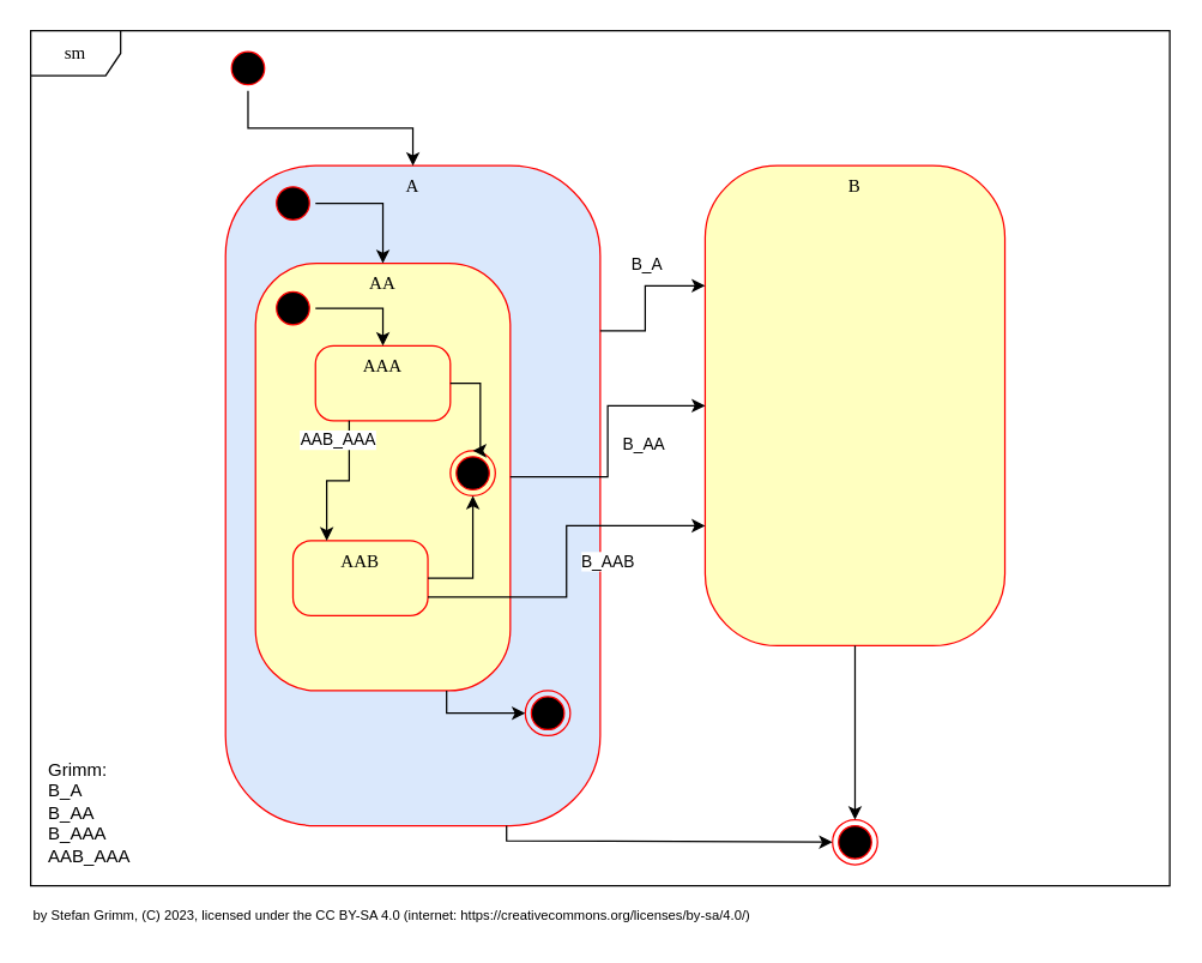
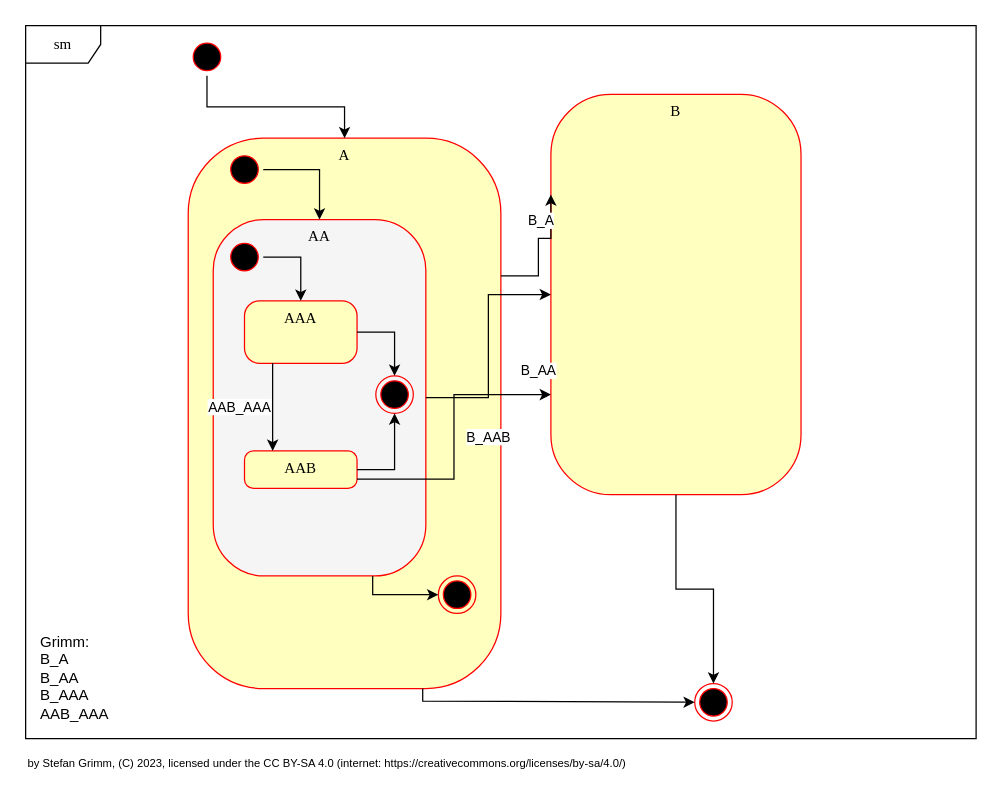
- <mxCell id="3" value="A" style="rounded=1;whiteSpace=wrap;html=1;arcSize=24;fillColor=#dae8fc;strokeColor=#ff0000;shadow=0;comic=0;labelBackgroundColor=none;fontFamily=Verdana;fontSize=12;fontColor=#000000;align=center;verticalAlign=top;" parent="1" vertex="1"><mxGeometry x="150" y="110" width="250" height="440" as="geometry" /></mxCell>
+ <mxCell id="3" value="A" style="rounded=1;whiteSpace=wrap;html=1;arcSize=24;fillColor=#ffffc0;strokeColor=#ff0000;shadow=0;comic=0;labelBackgroundColor=none;fontFamily=Verdana;fontSize=12;fontColor=#000000;align=center;verticalAlign=top;" parent="1" vertex="1"><mxGeometry x="150" y="110" width="250" height="440" as="geometry" /></mxCell>
- <mxCell id="12" value="AAA" style="rounded=1;whiteSpace=wrap;html=1;arcSize=24;fillColor=#ffffc0;strokeColor=#ff0000;shadow=0;comic=0;labelBackgroundColor=none;fontFamily=Verdana;fontSize=12;fontColor=#000000;align=center;verticalAlign=top;" parent="1" vertex="1"><mxGeometry x="210" y="230" width="90" height="50" as="geometry" /></mxCell>
+ <mxCell id="12" value="AAA" style="rounded=1;whiteSpace=wrap;html=1;arcSize=24;fillColor=#ffffc0;strokeColor=#ff0000;shadow=0;comic=0;labelBackgroundColor=none;fontFamily=Verdana;fontSize=12;fontColor=#000000;align=center;verticalAlign=top;" parent="1" vertex="1"><mxGeometry x="195" y="240" width="90" height="50" as="geometry" /></mxCell>
- <mxCell id="4" value="B" style="rounded=1;whiteSpace=wrap;html=1;arcSize=24;fillColor=#ffffc0;strokeColor=#ff0000;shadow=0;comic=0;labelBackgroundColor=none;fontFamily=Verdana;fontSize=12;fontColor=#000000;align=center;verticalAlign=top;" parent="1" vertex="1"><mxGeometry x="470" y="110" width="200" height="320" as="geometry" /></mxCell>
+ <mxCell id="4" value="B" style="rounded=1;whiteSpace=wrap;html=1;arcSize=24;fillColor=#ffffc0;strokeColor=#ff0000;shadow=0;comic=0;labelBackgroundColor=none;fontFamily=Verdana;fontSize=12;fontColor=#000000;align=center;verticalAlign=top;" parent="1" vertex="1"><mxGeometry x="440" y="75" width="200" height="320" as="geometry" /></mxCell>
- <mxCell id="11" value="AA" style="rounded=1;whiteSpace=wrap;html=1;arcSize=24;fillColor=#ffffc0;strokeColor=#ff0000;shadow=0;comic=0;labelBackgroundColor=none;fontFamily=Verdana;fontSize=12;fontColor=#000000;align=center;verticalAlign=top;" parent="1" vertex="1"><mxGeometry x="170" y="175" width="170" height="285" as="geometry" /></mxCell>
+ <mxCell id="11" value="AA" style="rounded=1;whiteSpace=wrap;html=1;arcSize=24;fillColor=#f5f5f5;strokeColor=#ff0000;shadow=0;comic=0;labelBackgroundColor=none;fontFamily=Verdana;fontSize=12;fontColor=#000000;align=center;verticalAlign=top;" parent="1" vertex="1"><mxGeometry x="170" y="175" width="170" height="285" as="geometry" /></mxCell>
- <mxCell id="13" value="AAB" style="rounded=1;whiteSpace=wrap;html=1;arcSize=24;fillColor=#ffffc0;strokeColor=#ff0000;shadow=0;comic=0;labelBackgroundColor=none;fontFamily=Verdana;fontSize=12;fontColor=#000000;align=center;verticalAlign=top;" parent="1" vertex="1"><mxGeometry x="195" y="360" width="90" height="50" as="geometry" /></mxCell>
+ <mxCell id="13" value="AAB" style="rounded=1;whiteSpace=wrap;html=1;arcSize=24;fillColor=#ffffc0;strokeColor=#ff0000;shadow=0;comic=0;labelBackgroundColor=none;fontFamily=Verdana;fontSize=12;fontColor=#000000;align=center;verticalAlign=top;" parent="1" vertex="1"><mxGeometry x="195" y="360" width="90" height="30" as="geometry" /></mxCell>
